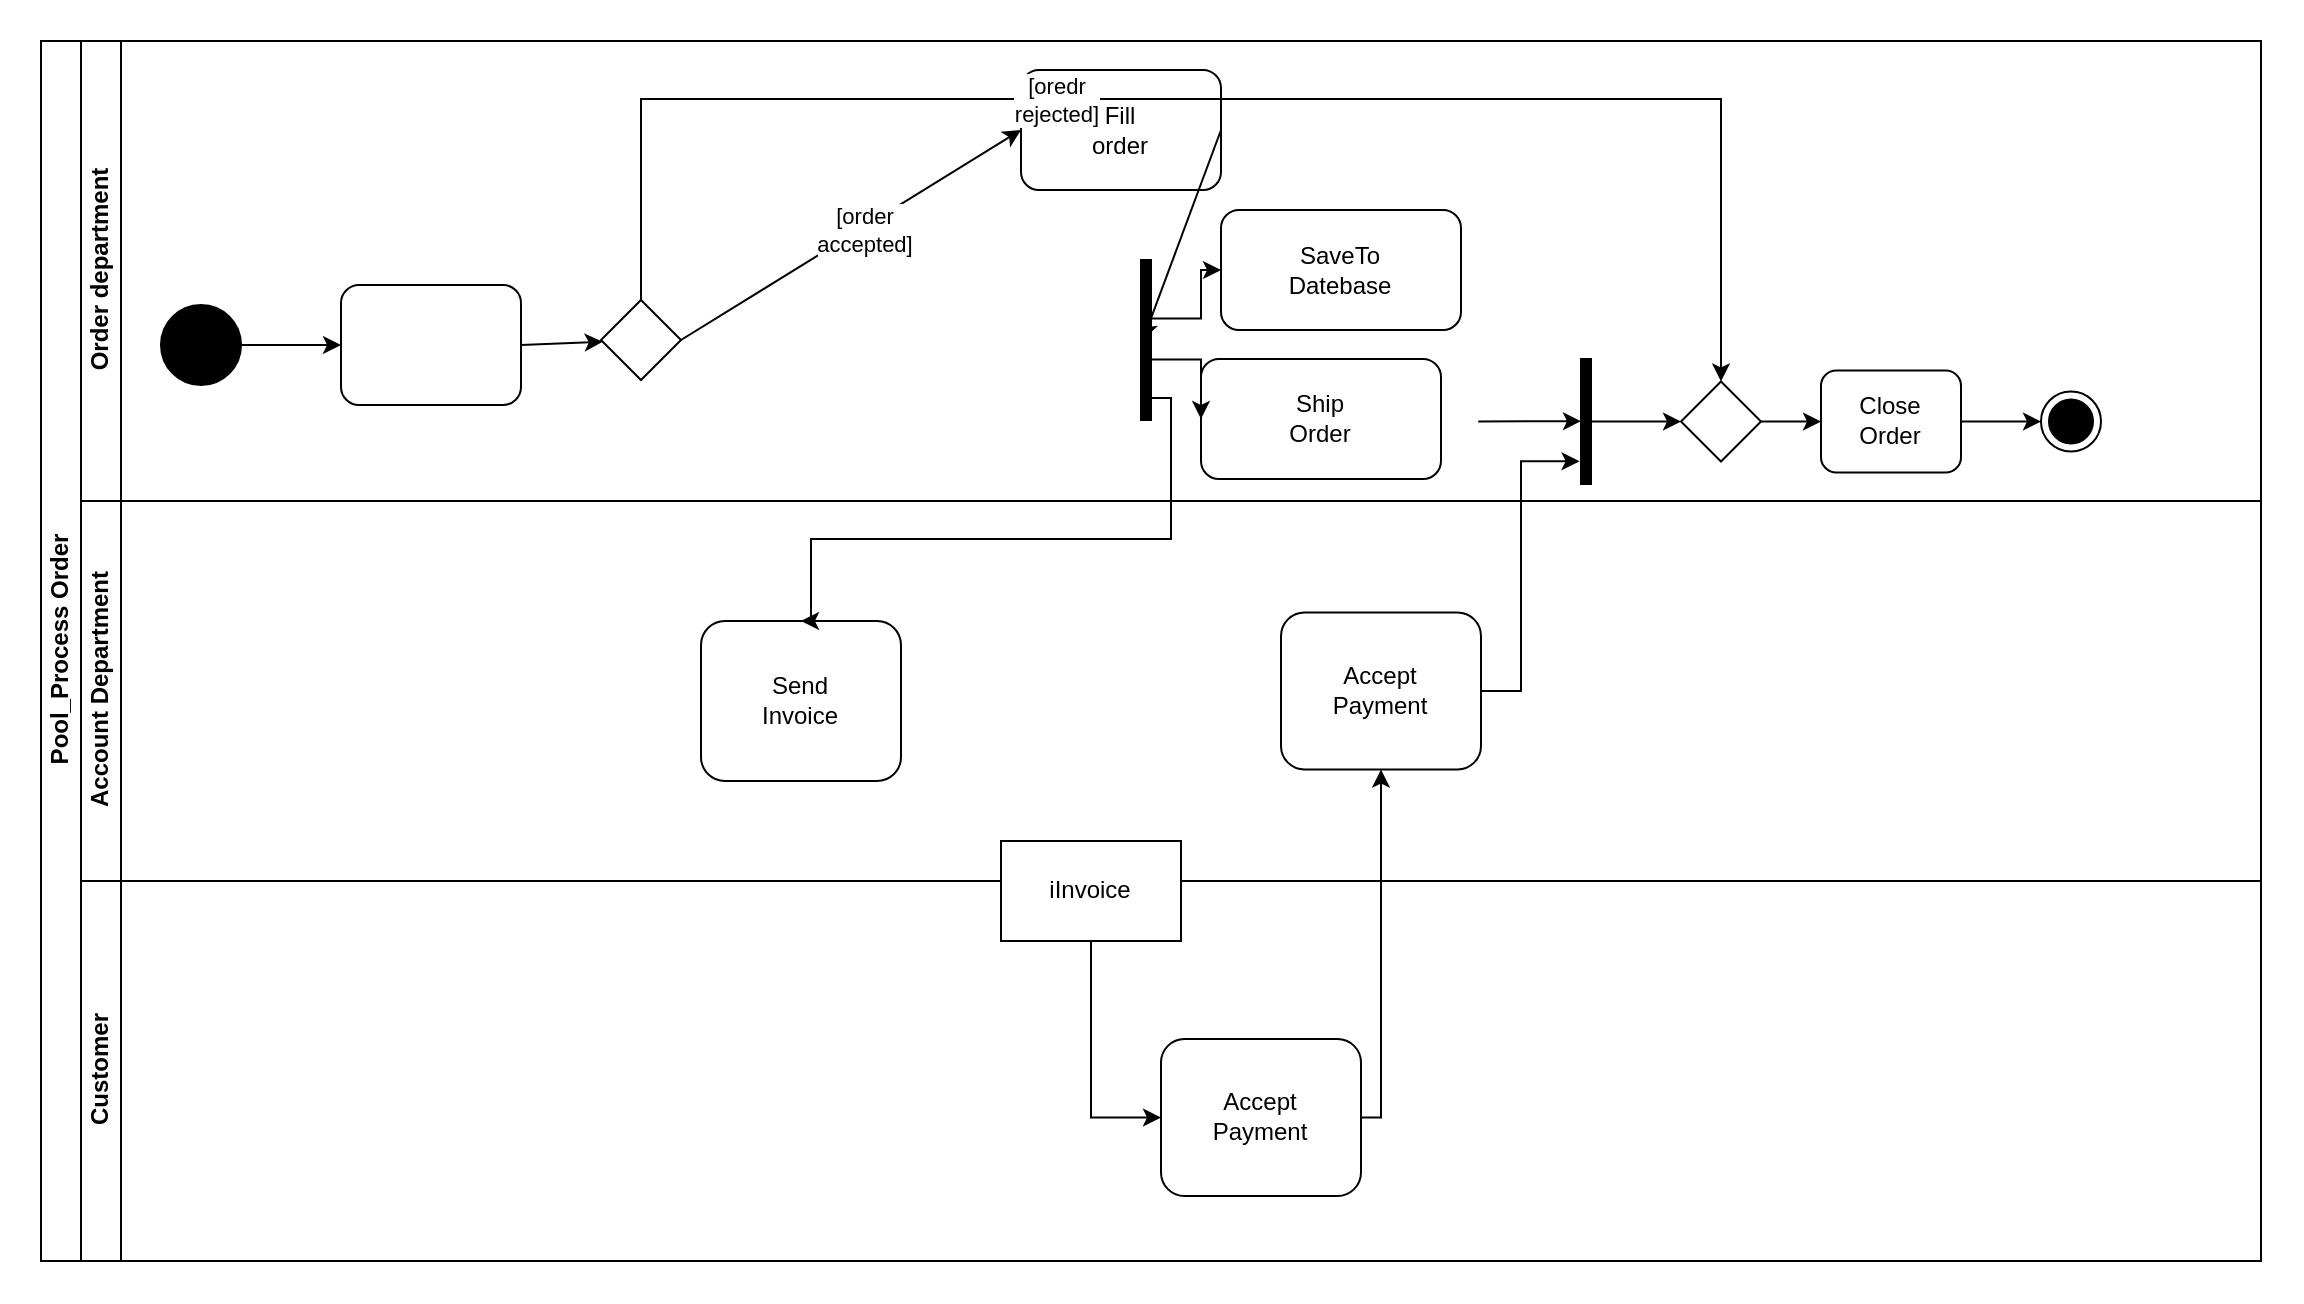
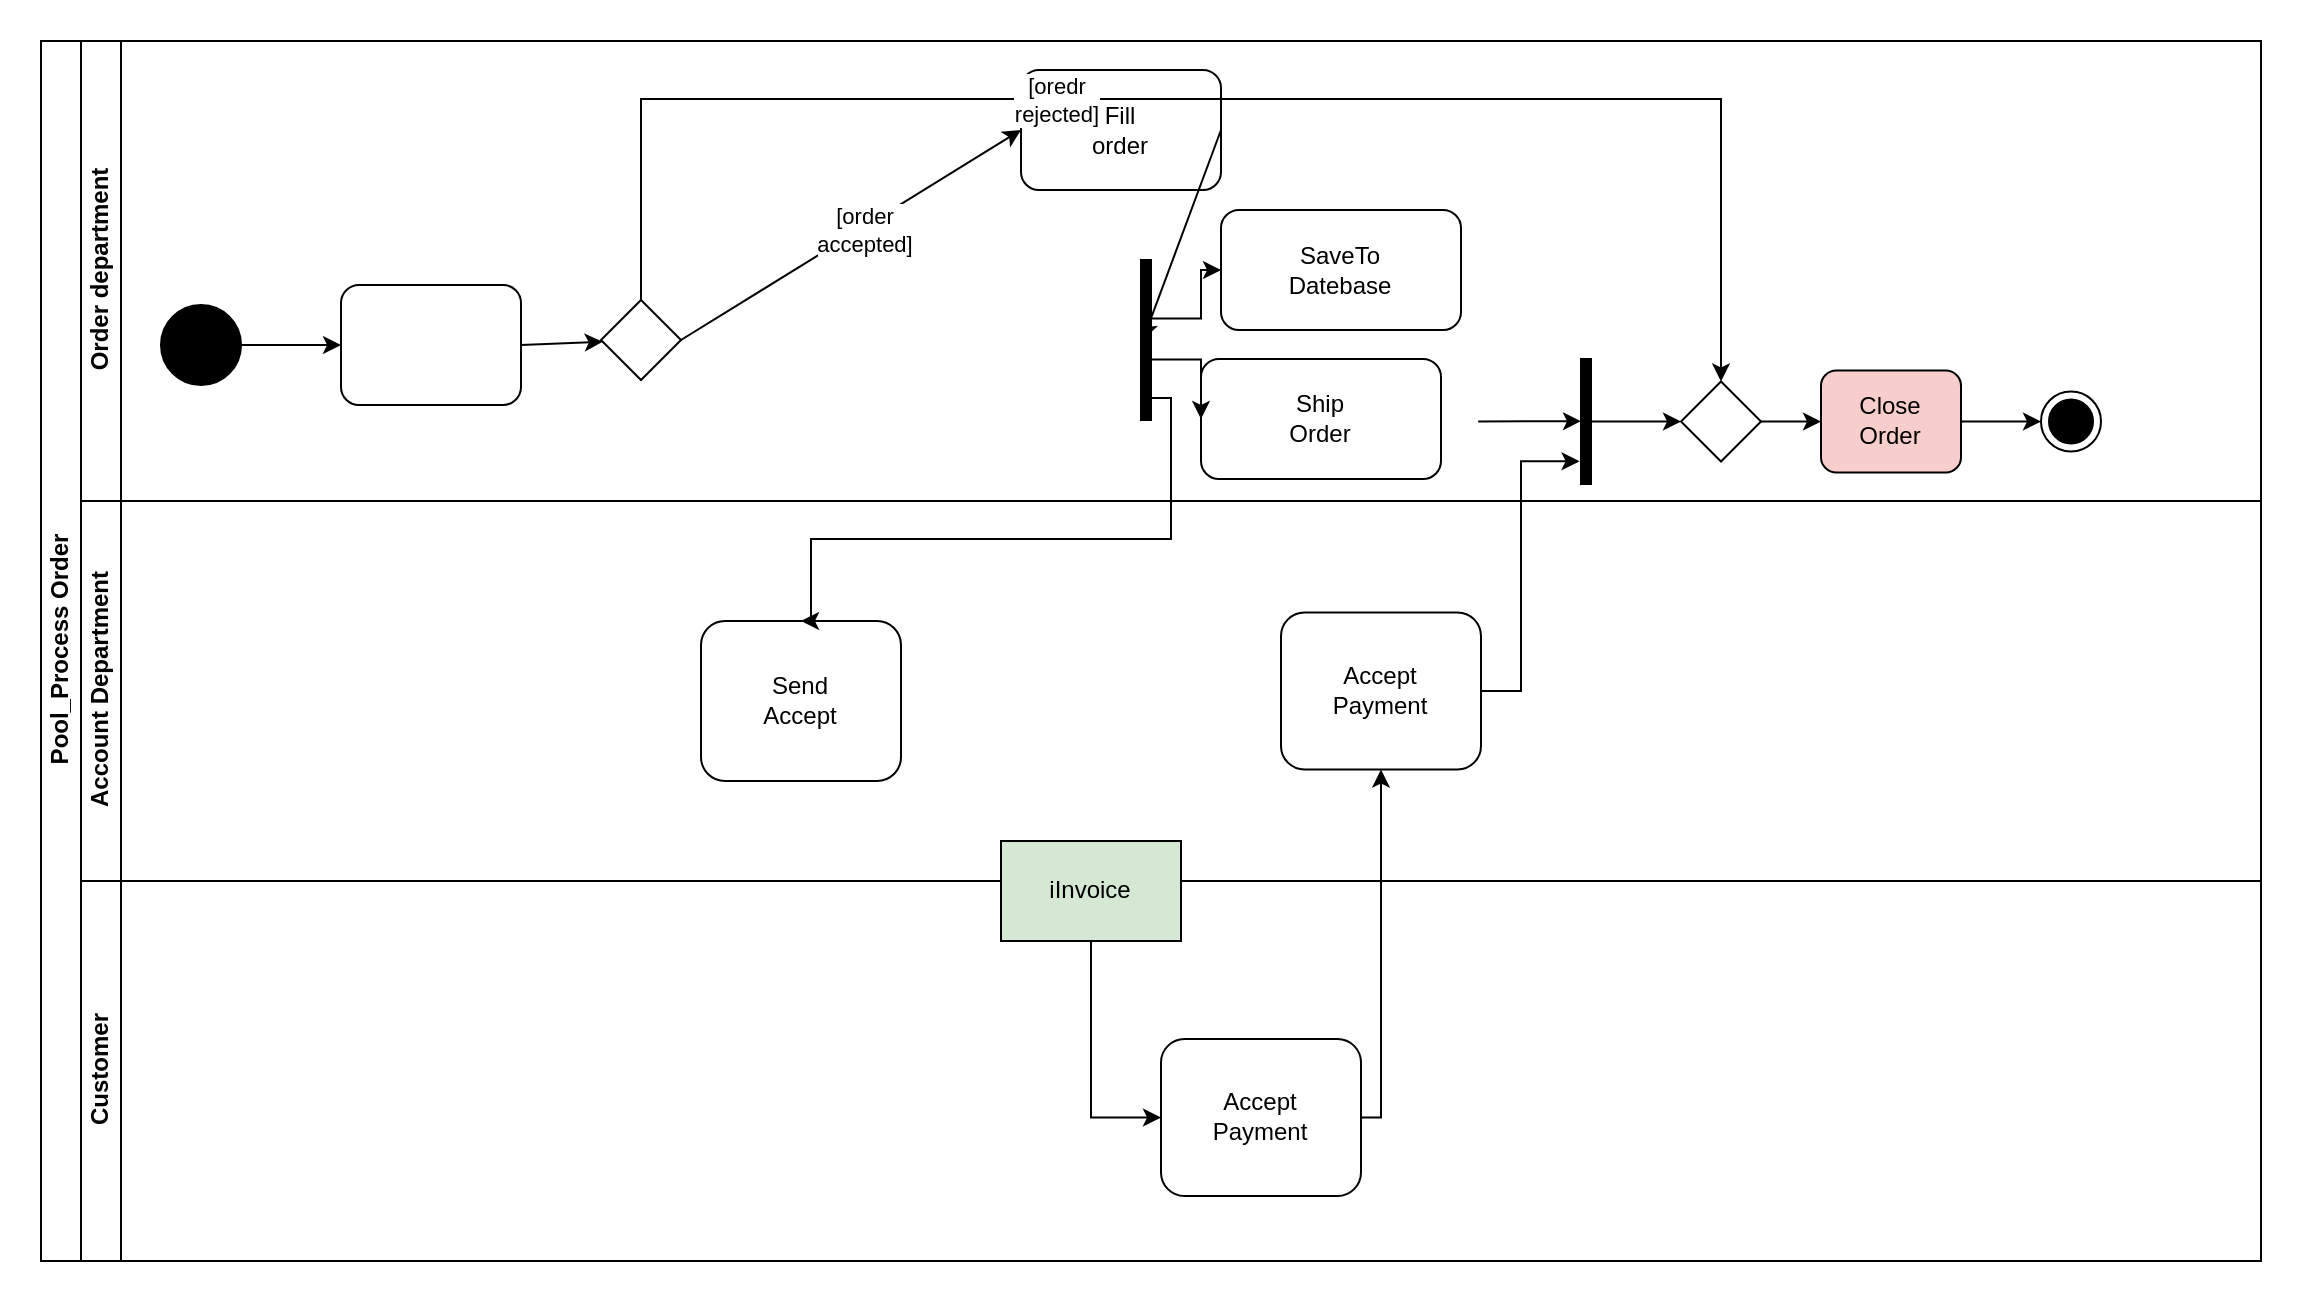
- <mxCell id="25" value="Close&lt;div&gt;Order&lt;/div&gt;" style="rounded=1;whiteSpace=wrap;html=1;" vertex="1" parent="3"><mxGeometry x="870" y="164.75" width="70" height="51" as="geometry" /></mxCell>
+ <mxCell id="25" value="Close&lt;div&gt;Order&lt;/div&gt;" style="rounded=1;whiteSpace=wrap;html=1;fillColor=#f8cecc;" vertex="1" parent="3"><mxGeometry x="870" y="164.75" width="70" height="51" as="geometry" /></mxCell>
- <mxCell id="30" value="Send&lt;div&gt;Invoice&lt;/div&gt;" style="rounded=1;whiteSpace=wrap;html=1;" vertex="1" parent="29"><mxGeometry x="310" y="60" width="100" height="80" as="geometry" /></mxCell>
+ <mxCell id="30" value="Send&lt;div&gt;Accept&lt;/div&gt;" style="rounded=1;whiteSpace=wrap;html=1;" vertex="1" parent="29"><mxGeometry x="310" y="60" width="100" height="80" as="geometry" /></mxCell>
- <mxCell id="35" value="iInvoice" style="rounded=0;whiteSpace=wrap;html=1;fontFamily=Helvetica;fontSize=12;fontColor=#000000;align=center;fillColor=#FFFFFF;" vertex="1" parent="34"><mxGeometry x="460" y="-20" width="90" height="50" as="geometry" /></mxCell>
+ <mxCell id="35" value="iInvoice" style="rounded=0;whiteSpace=wrap;html=1;fontFamily=Helvetica;fontSize=12;fontColor=#000000;align=center;fillColor=#d5e8d4;" vertex="1" parent="34"><mxGeometry x="460" y="-20" width="90" height="50" as="geometry" /></mxCell>
